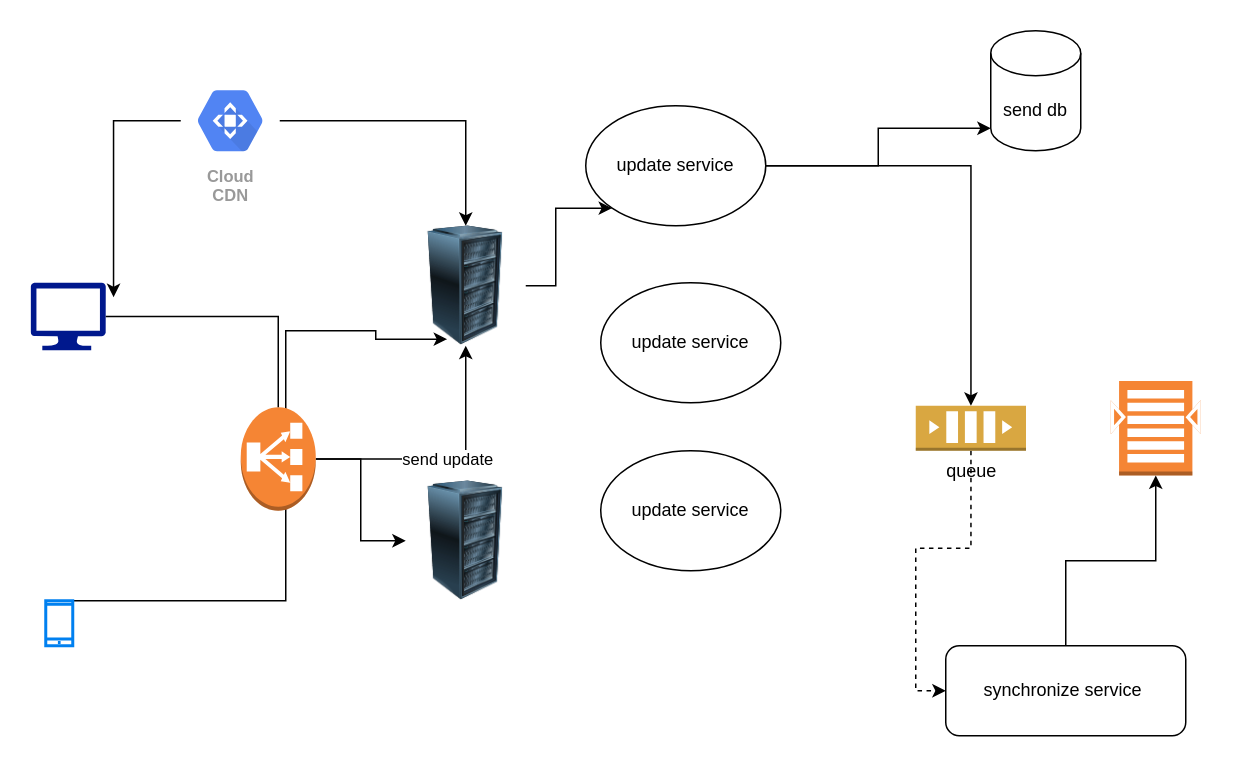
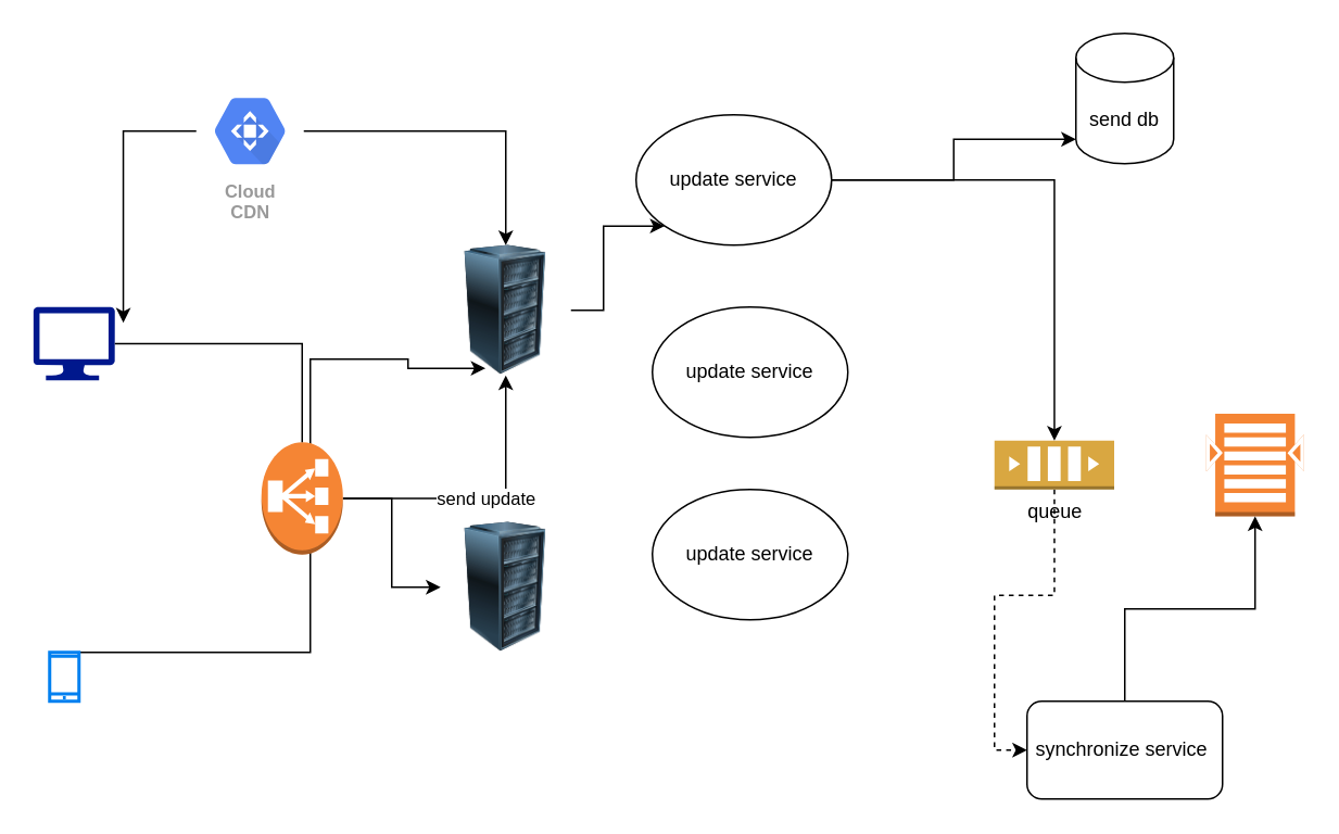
- <mxCell id="15" value="synchronize service&amp;nbsp;" style="rounded=1;whiteSpace=wrap;html=1;" vertex="1" parent="1"><mxGeometry x="630" y="430" width="160" height="60" as="geometry" /></mxCell>
+ <mxCell id="15" value="synchronize service&amp;nbsp;" style="rounded=1;whiteSpace=wrap;html=1;" vertex="1" parent="1"><mxGeometry x="630" y="430" width="120" height="60" as="geometry" /></mxCell>
